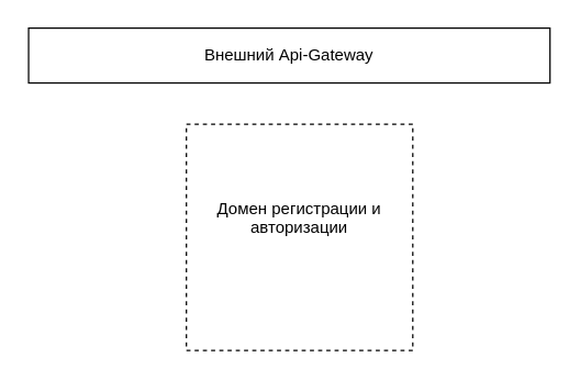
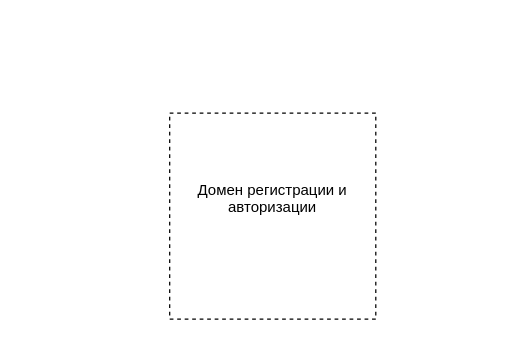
- <mxCell id="2" value="Внешний Api-Gateway" style="rounded=0;whiteSpace=wrap;html=1;fillColor=none;" vertex="1" parent="1"><mxGeometry x="20" y="20" width="380" height="40" as="geometry" /></mxCell>
